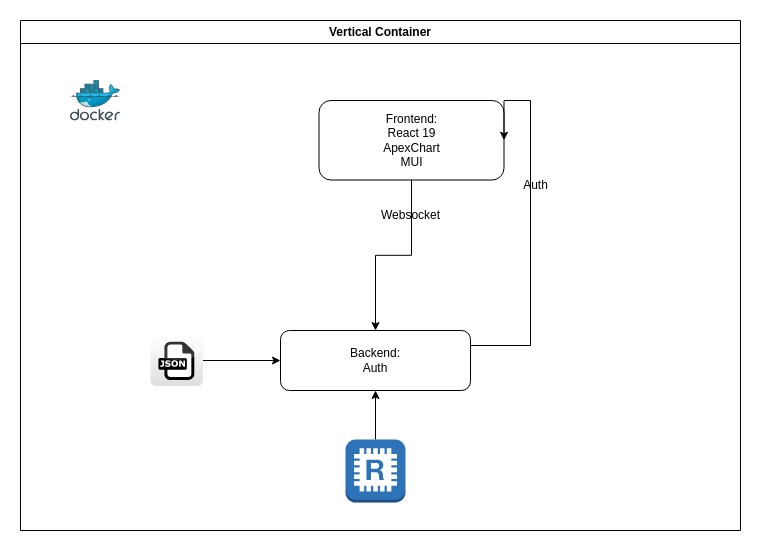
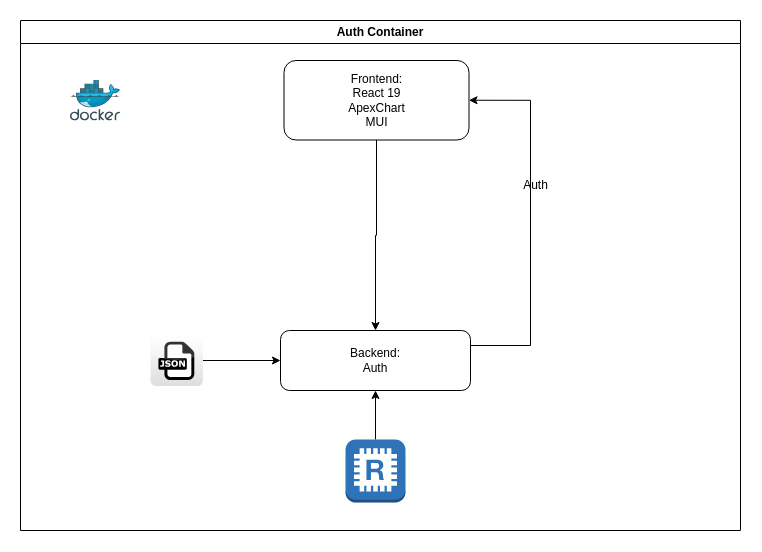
- <mxCell id="2" value="Vertical Container" style="swimlane;whiteSpace=wrap;html=1;" vertex="1" parent="1"><mxGeometry x="20" y="20" width="720" height="510" as="geometry" /></mxCell>
+ <mxCell id="2" value="Auth Container" style="swimlane;whiteSpace=wrap;html=1;" vertex="1" parent="1"><mxGeometry x="20" y="20" width="720" height="510" as="geometry" /></mxCell>
- <mxCell id="4" value="Frontend:&lt;div&gt;React 19&lt;/div&gt;&lt;div&gt;ApexChart&lt;/div&gt;&lt;div&gt;MUI&lt;/div&gt;" style="rounded=1;whiteSpace=wrap;html=1;" vertex="1" parent="2"><mxGeometry x="298.5" y="80" width="185" height="79.5" as="geometry" /></mxCell>
+ <mxCell id="4" value="Frontend:&lt;div&gt;React 19&lt;/div&gt;&lt;div&gt;ApexChart&lt;/div&gt;&lt;div&gt;MUI&lt;/div&gt;" style="rounded=1;whiteSpace=wrap;html=1;" vertex="1" parent="2"><mxGeometry x="263.5" y="40" width="185" height="79.5" as="geometry" /></mxCell>
- <mxCell id="7" value="Websocket" style="text;html=1;align=center;verticalAlign=middle;resizable=0;points=[];autosize=1;strokeColor=none;fillColor=none;" vertex="1" parent="2"><mxGeometry x="350" y="180" width="80" height="30" as="geometry" /></mxCell>
